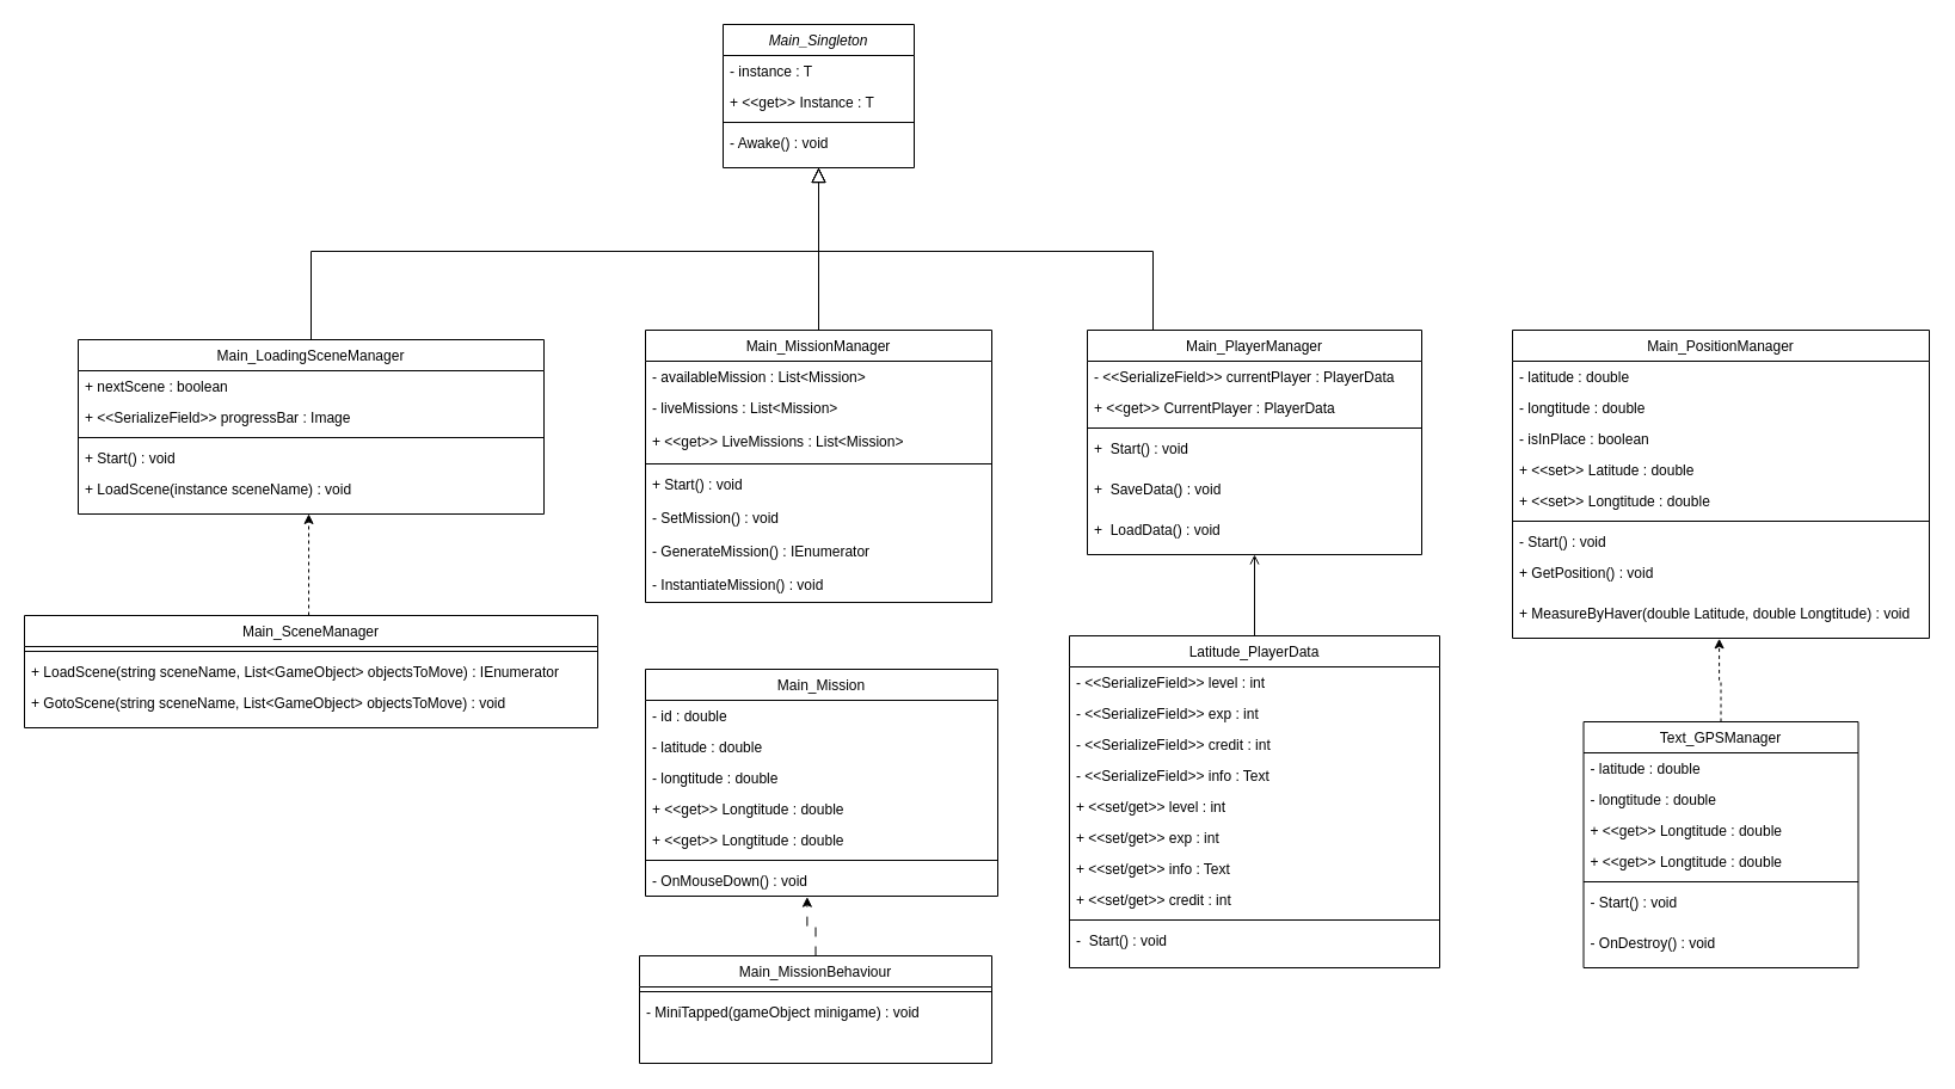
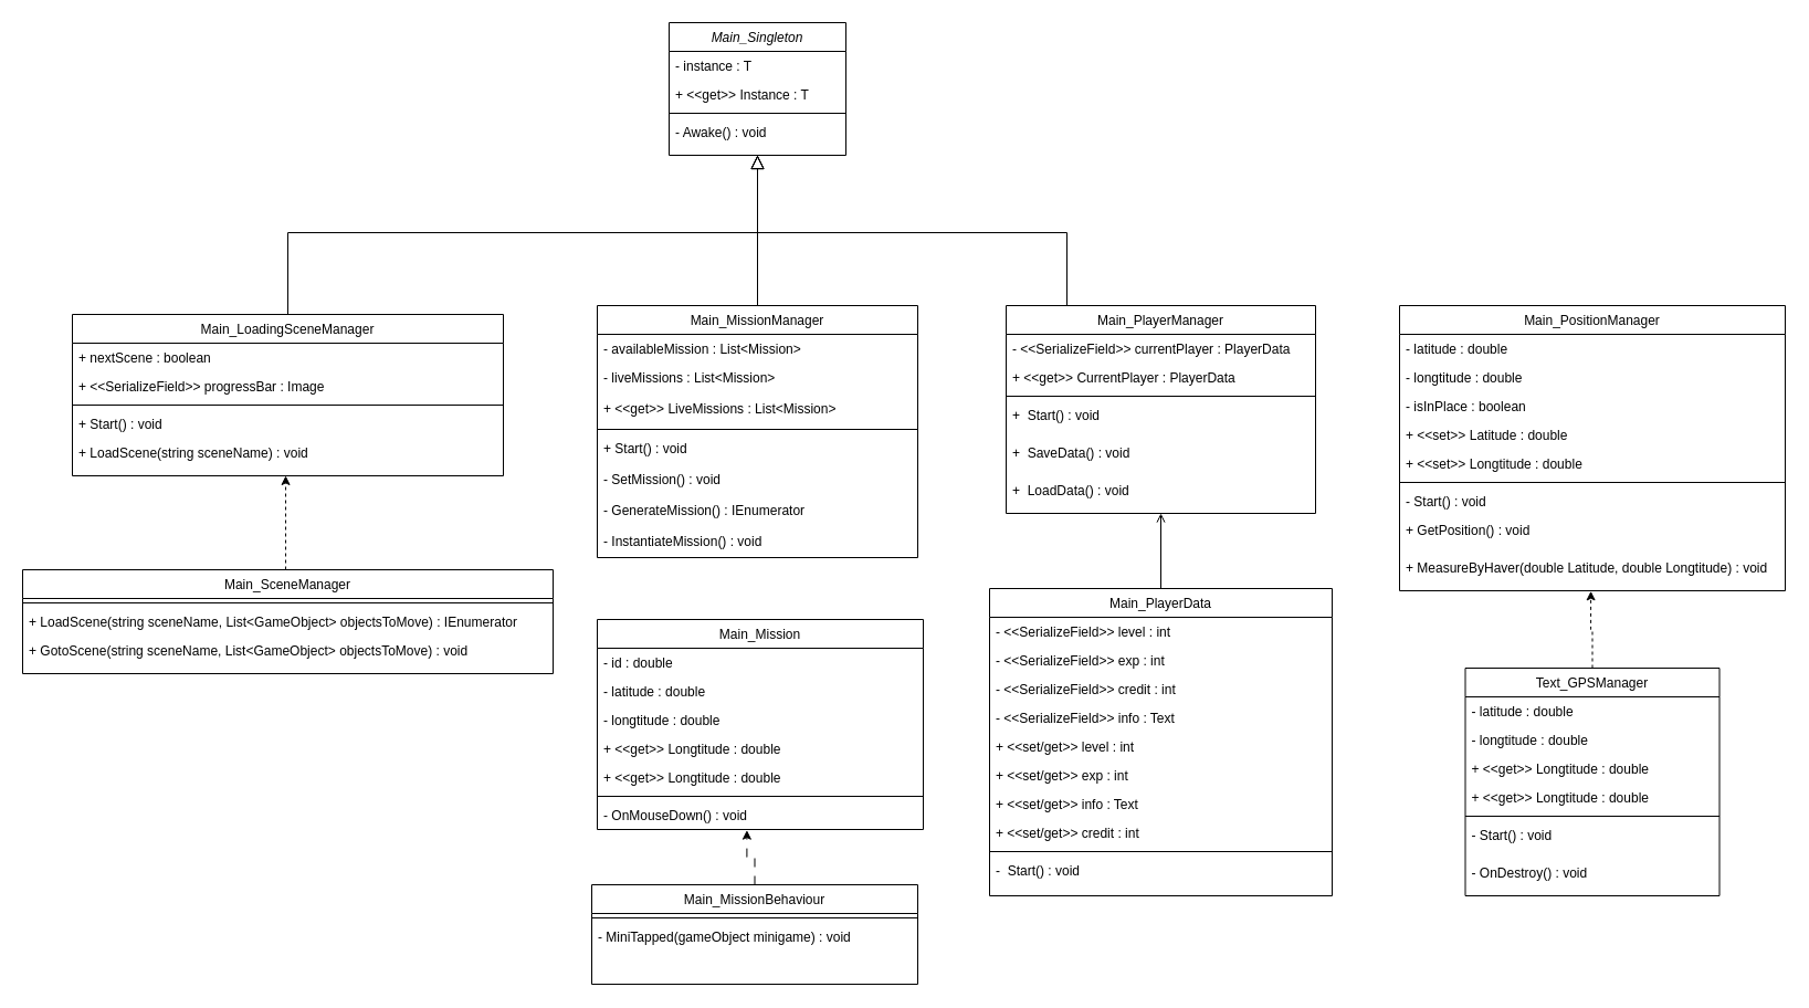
- <mxCell id="79" value="+ LoadScene(instance sceneName) : void" style="text;align=left;verticalAlign=top;spacingLeft=4;spacingRight=4;overflow=hidden;rotatable=0;points=[[0,0.5],[1,0.5]];portConstraint=eastwest;" parent="74" vertex="1"><mxGeometry y="112" width="390" height="34" as="geometry" /></mxCell>
+ <mxCell id="79" value="+ LoadScene(string sceneName) : void" style="text;align=left;verticalAlign=top;spacingLeft=4;spacingRight=4;overflow=hidden;rotatable=0;points=[[0,0.5],[1,0.5]];portConstraint=eastwest;" parent="74" vertex="1"><mxGeometry y="112" width="390" height="34" as="geometry" /></mxCell>
- <mxCell id="49" value="Latitude_PlayerData" style="swimlane;fontStyle=0;align=center;verticalAlign=top;childLayout=stackLayout;horizontal=1;startSize=26;horizontalStack=0;resizeParent=1;resizeLast=0;collapsible=1;marginBottom=0;rounded=0;shadow=0;strokeWidth=1;" parent="1" vertex="1"><mxGeometry x="895" y="532" width="310" height="278" as="geometry"><mxRectangle x="130" y="380" width="160" height="26" as="alternateBounds" /></mxGeometry></mxCell>
+ <mxCell id="49" value="Main_PlayerData" style="swimlane;fontStyle=0;align=center;verticalAlign=top;childLayout=stackLayout;horizontal=1;startSize=26;horizontalStack=0;resizeParent=1;resizeLast=0;collapsible=1;marginBottom=0;rounded=0;shadow=0;strokeWidth=1;" parent="1" vertex="1"><mxGeometry x="895" y="532" width="310" height="278" as="geometry"><mxRectangle x="130" y="380" width="160" height="26" as="alternateBounds" /></mxGeometry></mxCell>
